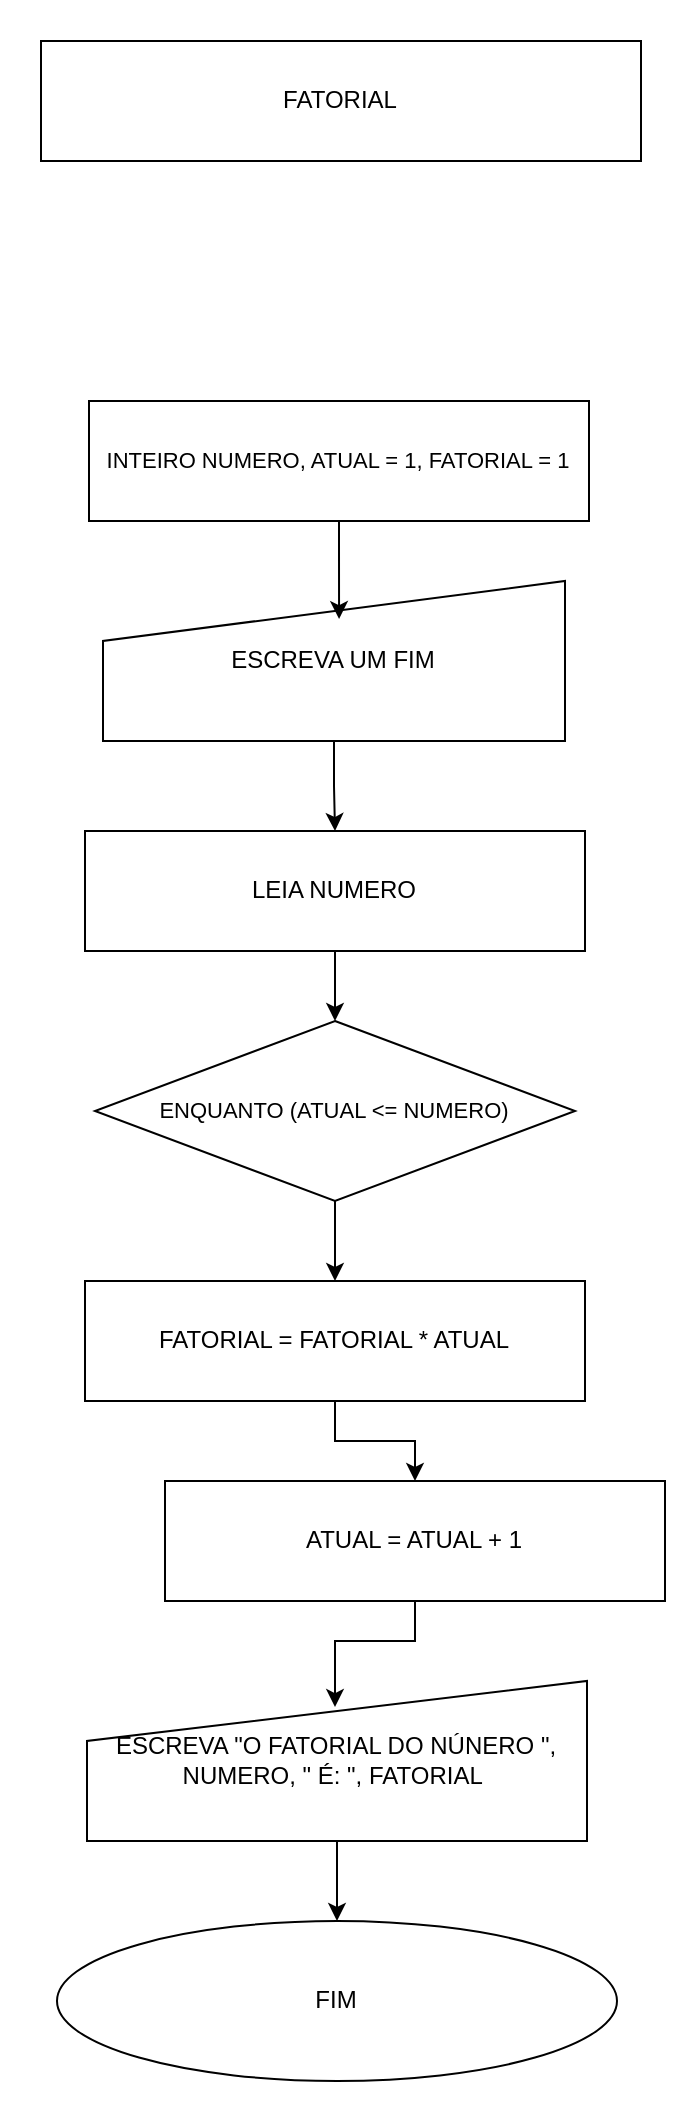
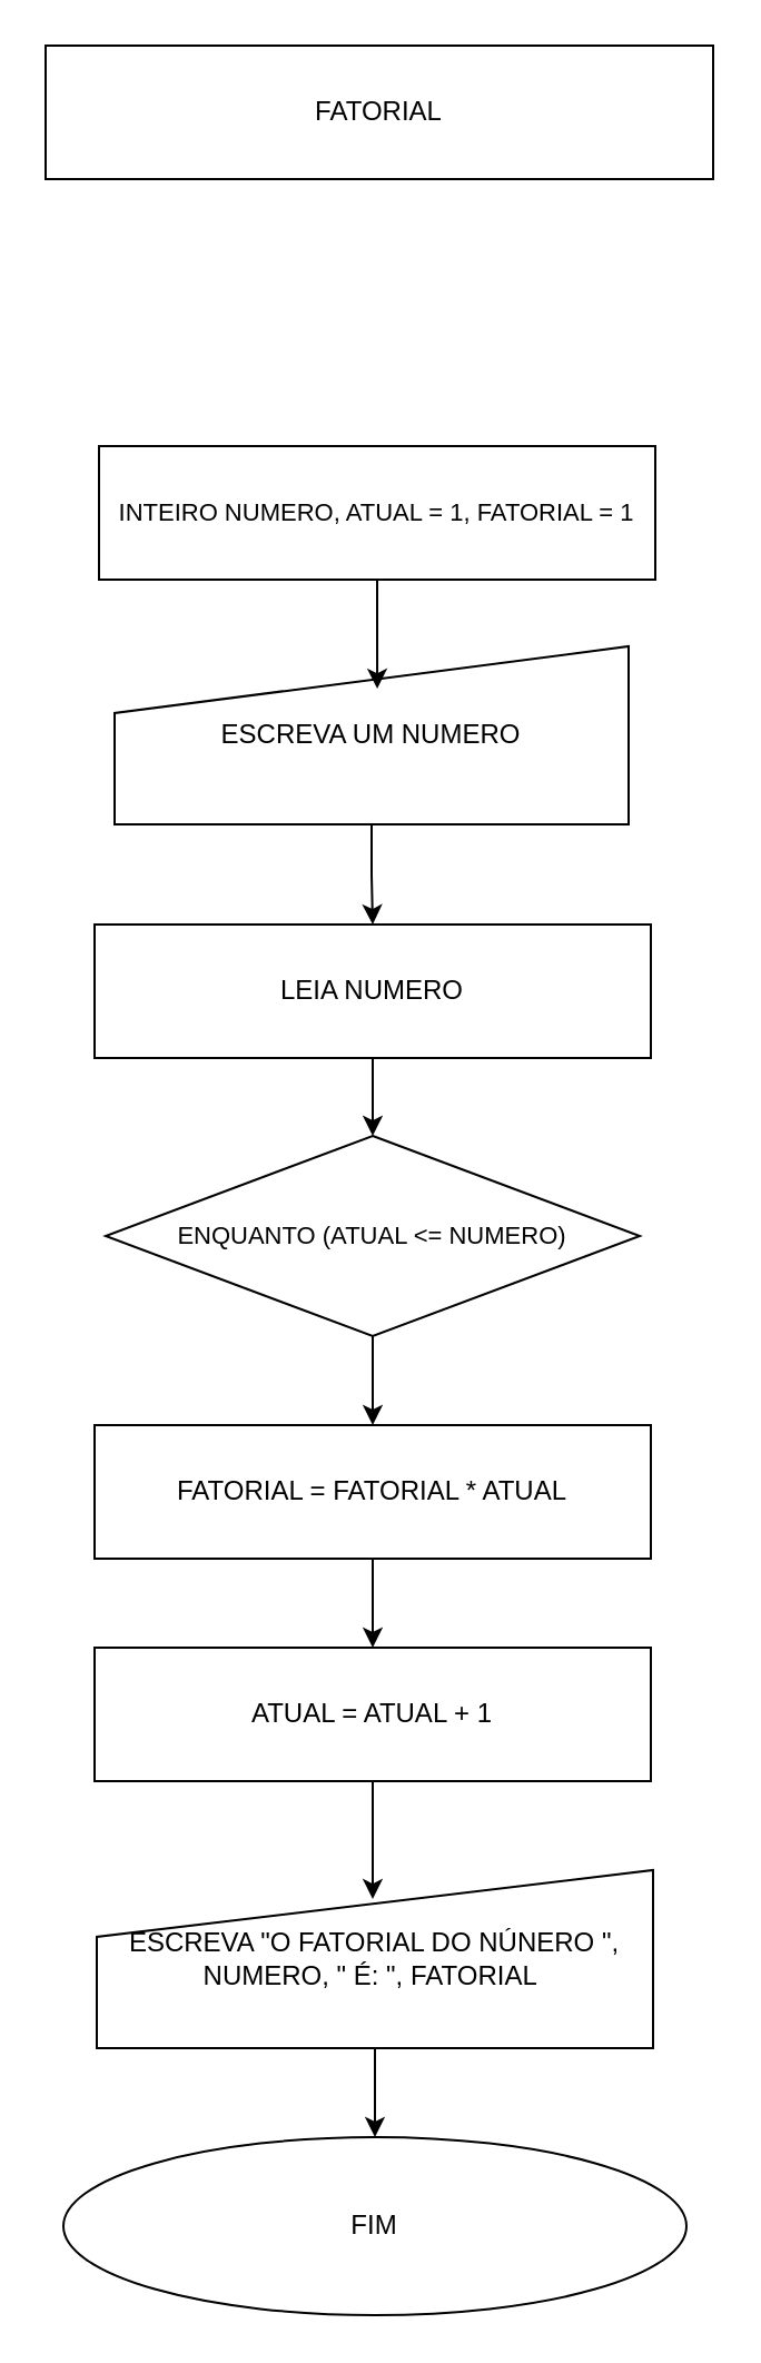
- <mxCell id="4" value="ESCREVA UM FIM" style="shape=manualInput;whiteSpace=wrap;html=1;" vertex="1" parent="1"><mxGeometry x="51" y="290" width="231" height="80" as="geometry" /></mxCell>
+ <mxCell id="4" value="ESCREVA UM NUMERO" style="shape=manualInput;whiteSpace=wrap;html=1;" vertex="1" parent="1"><mxGeometry x="51" y="290" width="231" height="80" as="geometry" /></mxCell>
- <mxCell id="12" value="ATUAL = ATUAL + 1" style="rounded=0;whiteSpace=wrap;html=1;" vertex="1" parent="1"><mxGeometry x="82" y="740" width="250" height="60" as="geometry" /></mxCell>
+ <mxCell id="12" value="ATUAL = ATUAL + 1" style="rounded=0;whiteSpace=wrap;html=1;" vertex="1" parent="1"><mxGeometry x="42" y="740" width="250" height="60" as="geometry" /></mxCell>
